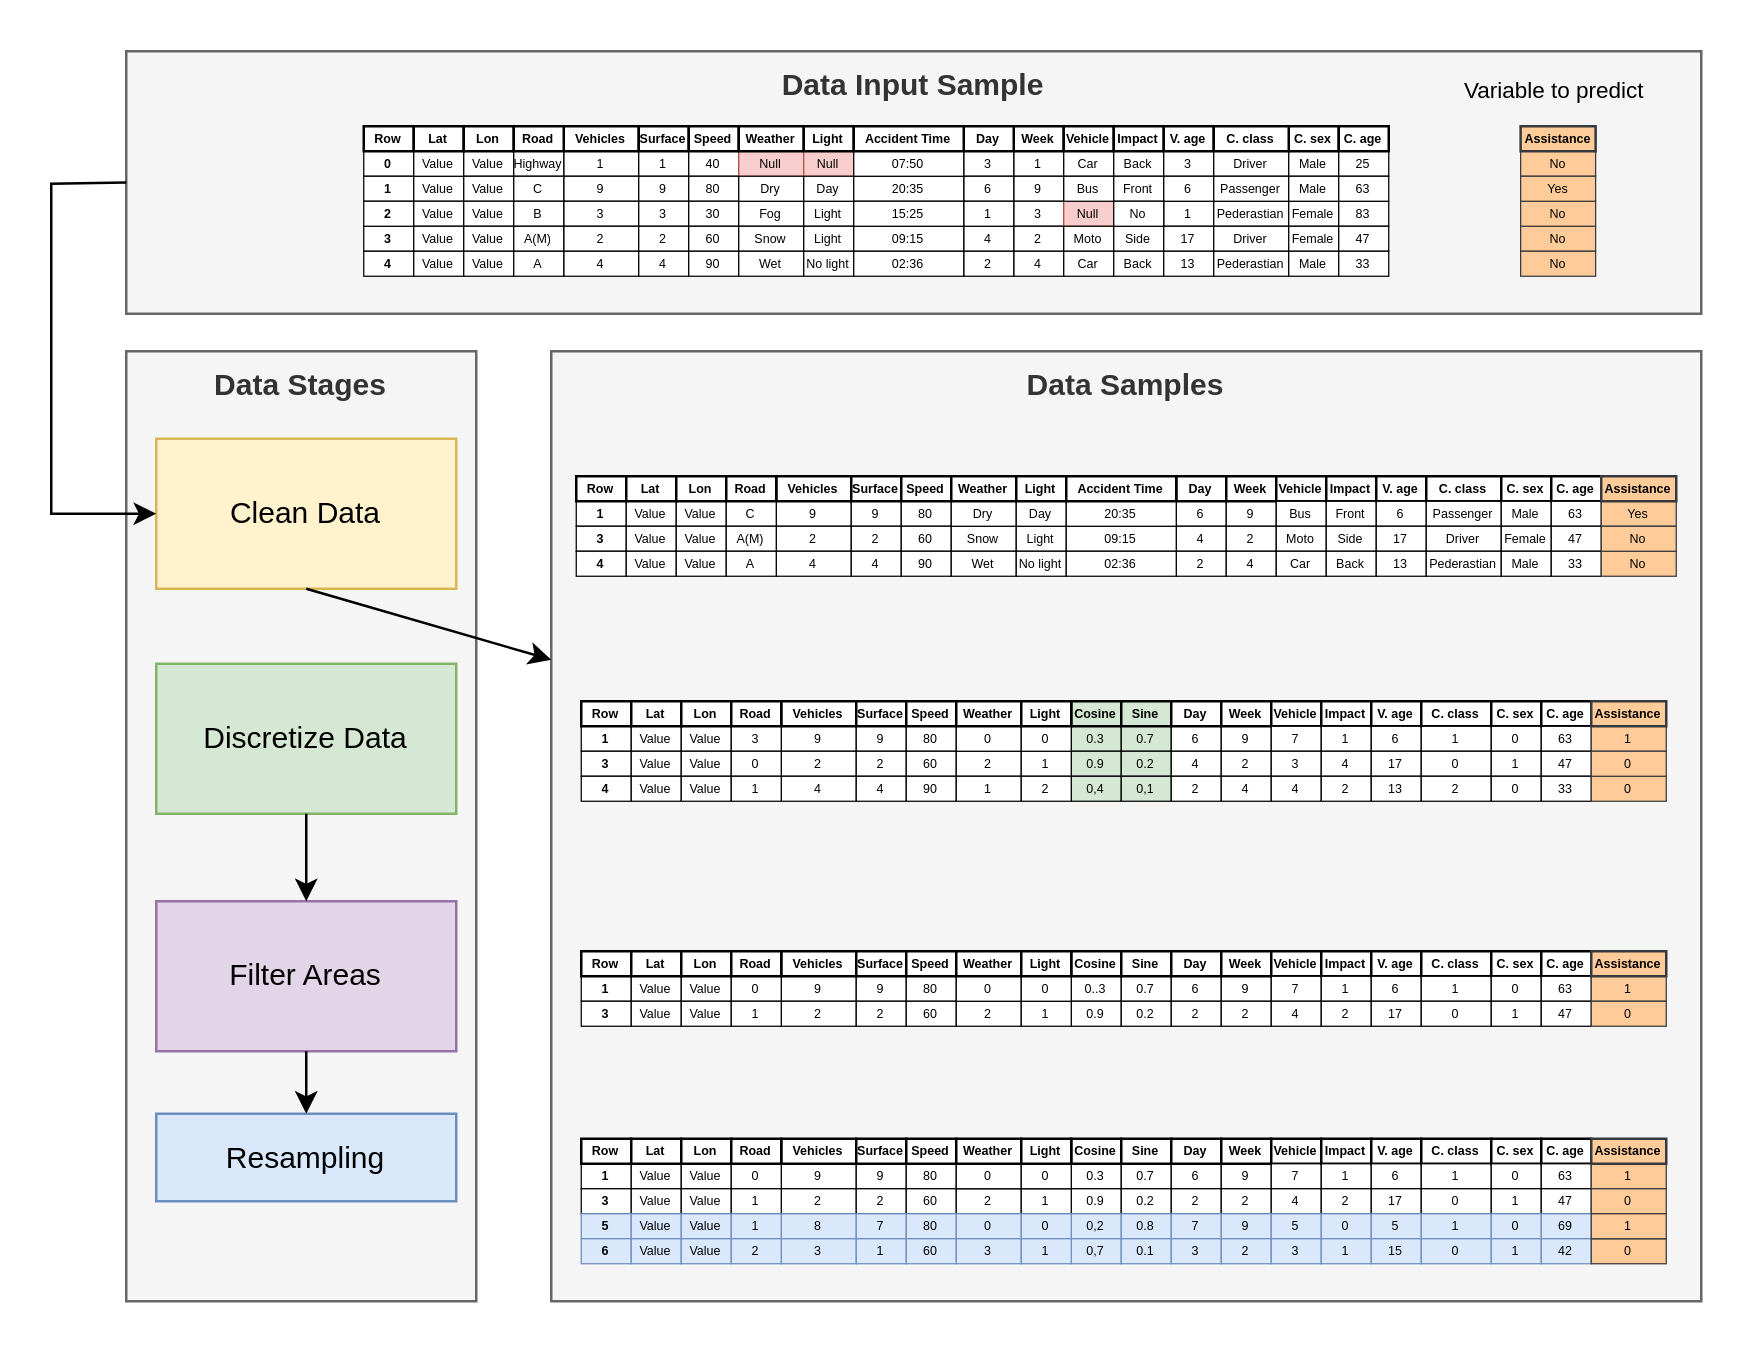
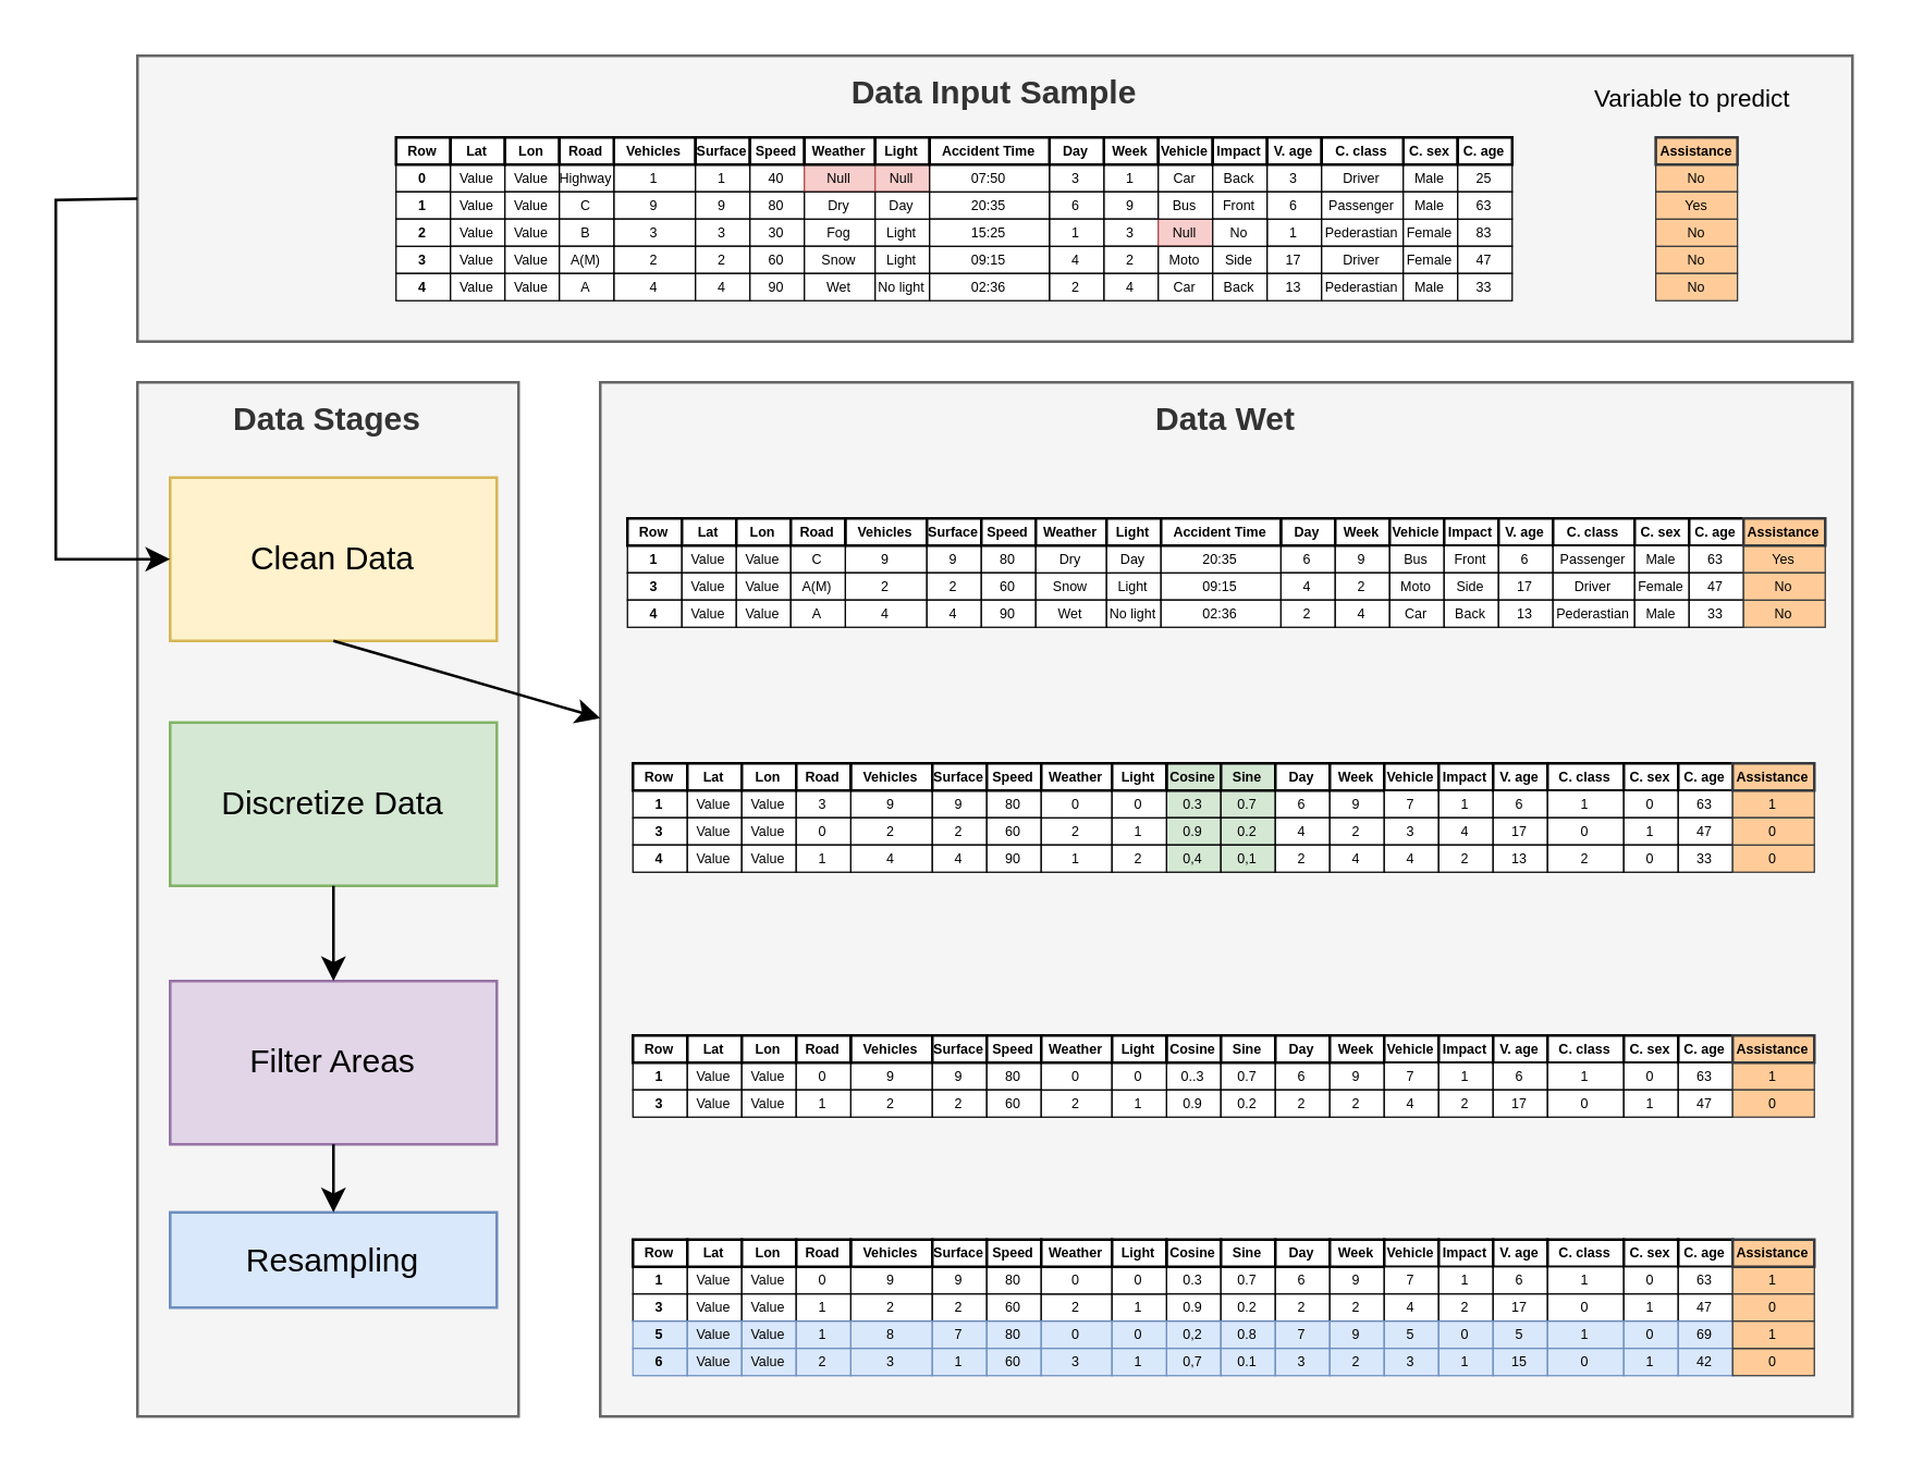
- <mxCell id="4" value="&lt;b&gt;Data Samples&lt;/b&gt;" style="rounded=0;whiteSpace=wrap;html=1;fillColor=#f5f5f5;fontColor=#333333;strokeColor=#666666;verticalAlign=top;" parent="1" vertex="1"><mxGeometry x="220" y="140" width="460" height="380" as="geometry" /></mxCell>
+ <mxCell id="4" value="&lt;b&gt;Data Wet&lt;/b&gt;" style="rounded=0;whiteSpace=wrap;html=1;fillColor=#f5f5f5;fontColor=#333333;strokeColor=#666666;verticalAlign=top;" parent="1" vertex="1"><mxGeometry x="220" y="140" width="460" height="380" as="geometry" /></mxCell>
